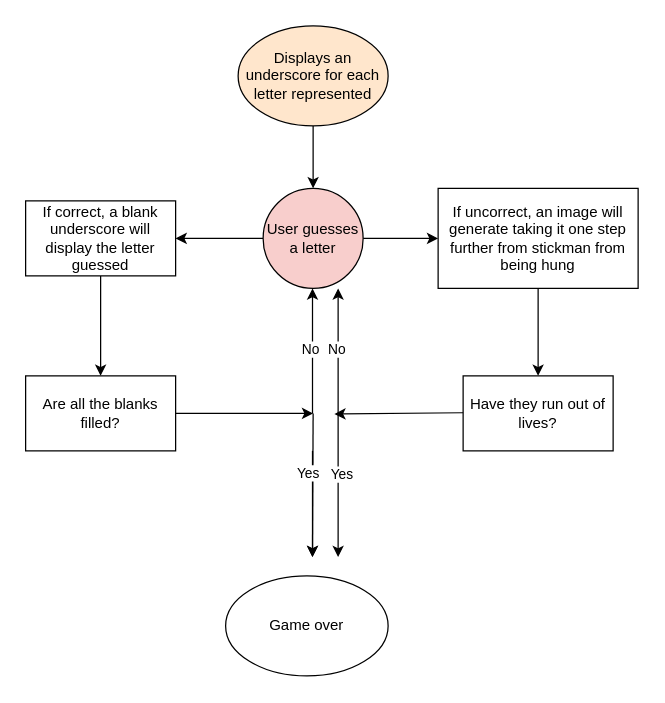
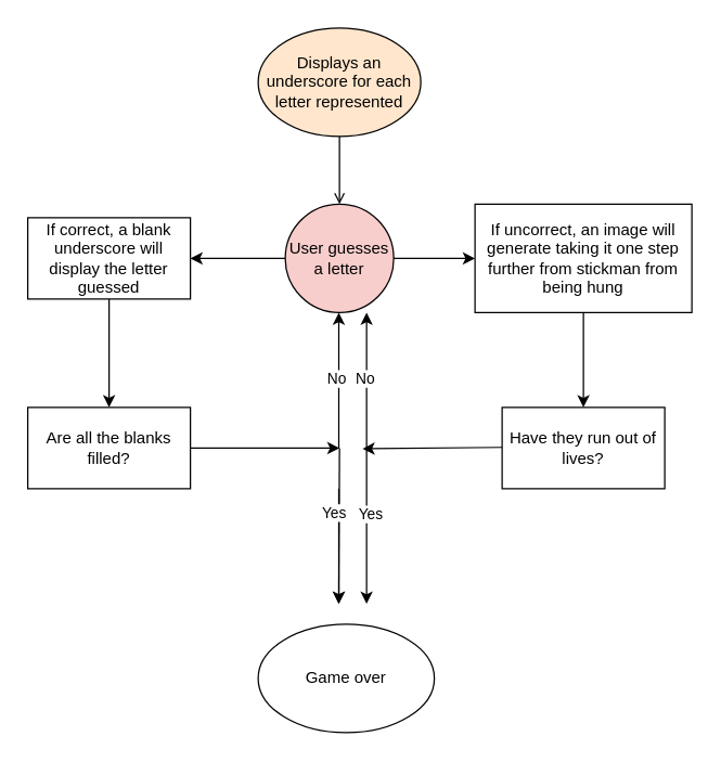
- <mxCell id="2" value="" style="edgeStyle=orthogonalEdgeStyle;rounded=0;orthogonalLoop=1;jettySize=auto;html=1;" edge="1" parent="1" source="3" target="6"><mxGeometry relative="1" as="geometry" /></mxCell>
+ <mxCell id="2" value="" style="edgeStyle=orthogonalEdgeStyle;rounded=0;orthogonalLoop=1;jettySize=auto;html=1;endArrow=open;" edge="1" parent="1" source="3" target="6"><mxGeometry relative="1" as="geometry" /></mxCell>
- <mxCell id="24" value="Game over" style="ellipse;whiteSpace=wrap;html=1;" vertex="1" parent="1"><mxGeometry x="180" y="460" width="130" height="80" as="geometry" /></mxCell>
+ <mxCell id="24" value="Game over" style="ellipse;whiteSpace=wrap;html=1;" vertex="1" parent="1"><mxGeometry x="190" y="460" width="130" height="80" as="geometry" /></mxCell>
